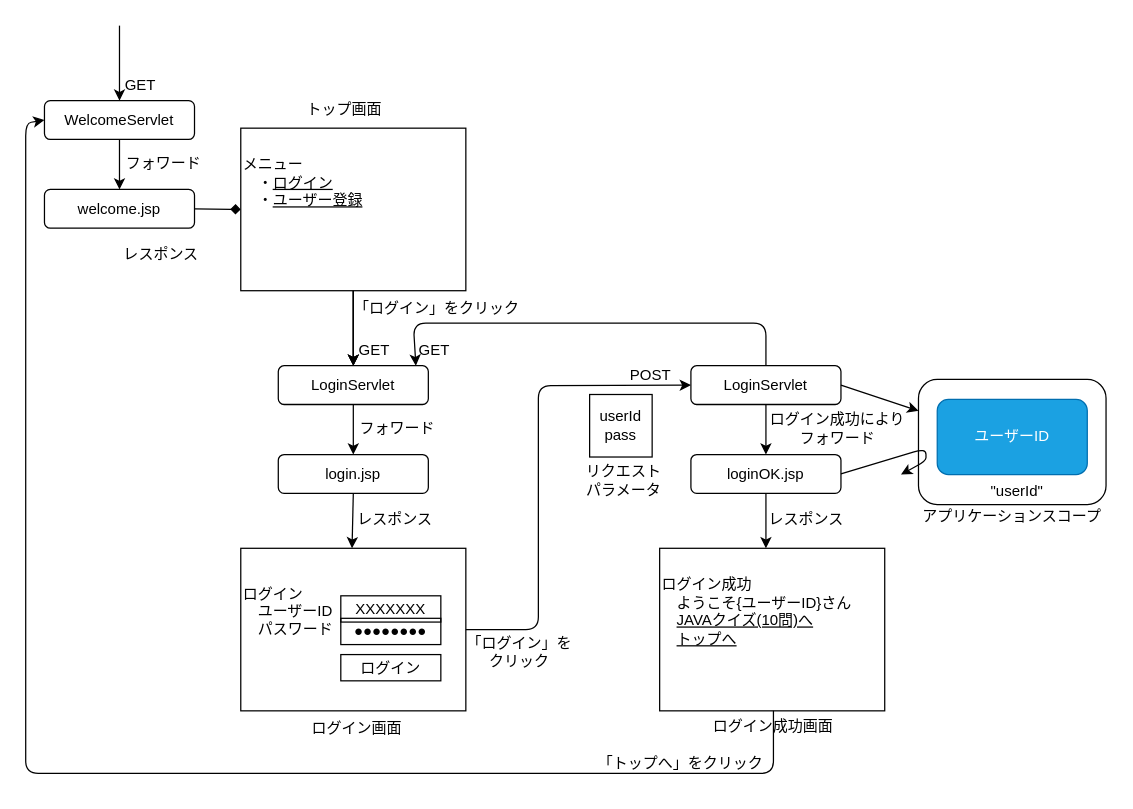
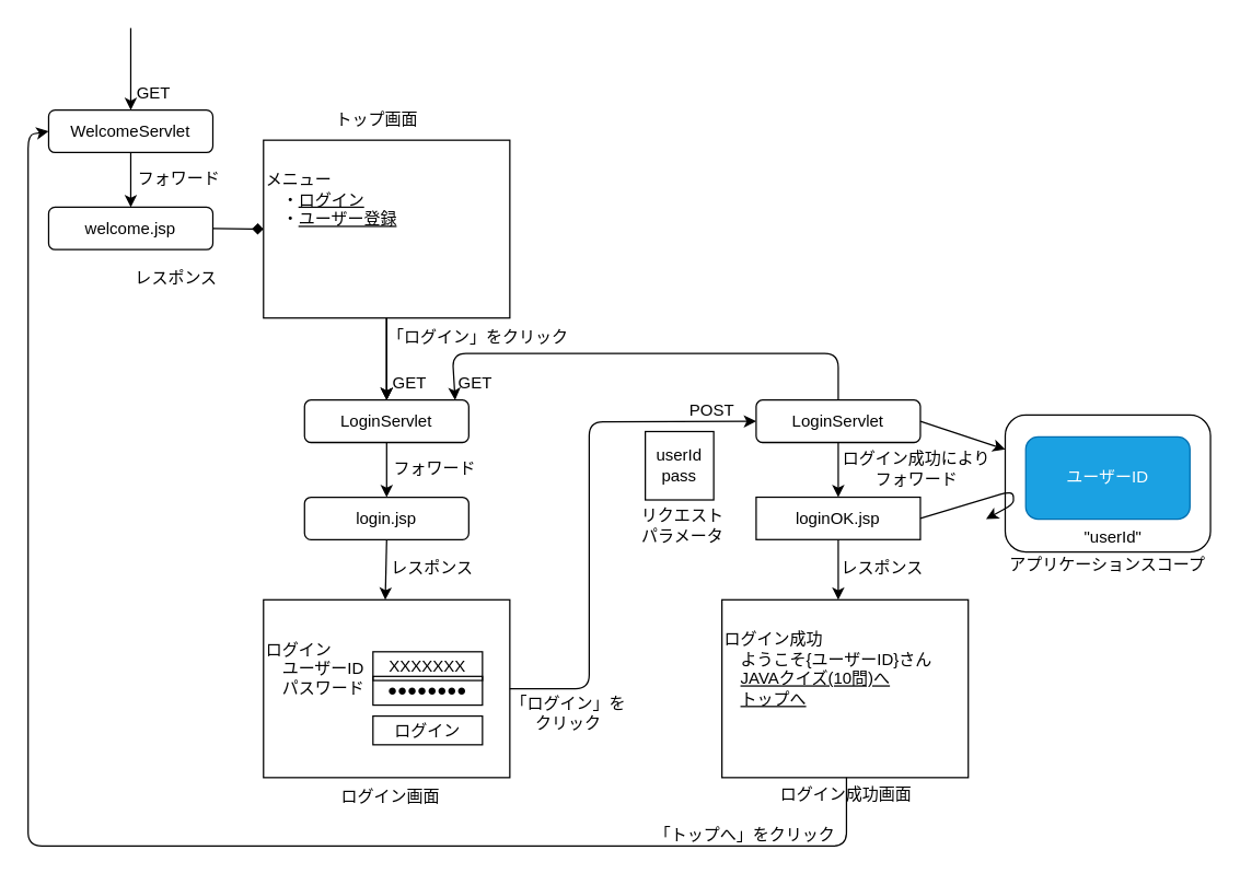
- <mxCell id="27" value="loginOK.jsp" style="rounded=1;whiteSpace=wrap;html=1;" parent="1" vertex="1"><mxGeometry x="552" y="363" width="120" height="31" as="geometry" /></mxCell>
+ <mxCell id="27" value="loginOK.jsp" style="whiteSpace=wrap;html=1;rounded=0;" parent="1" vertex="1"><mxGeometry x="552" y="363" width="120" height="31" as="geometry" /></mxCell>
